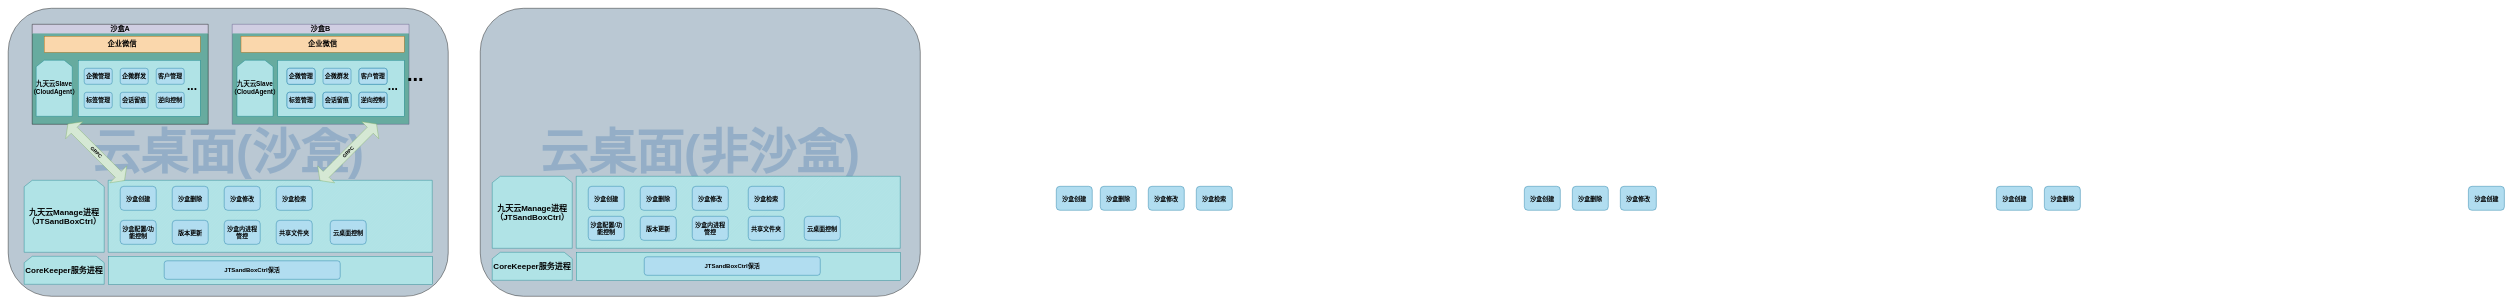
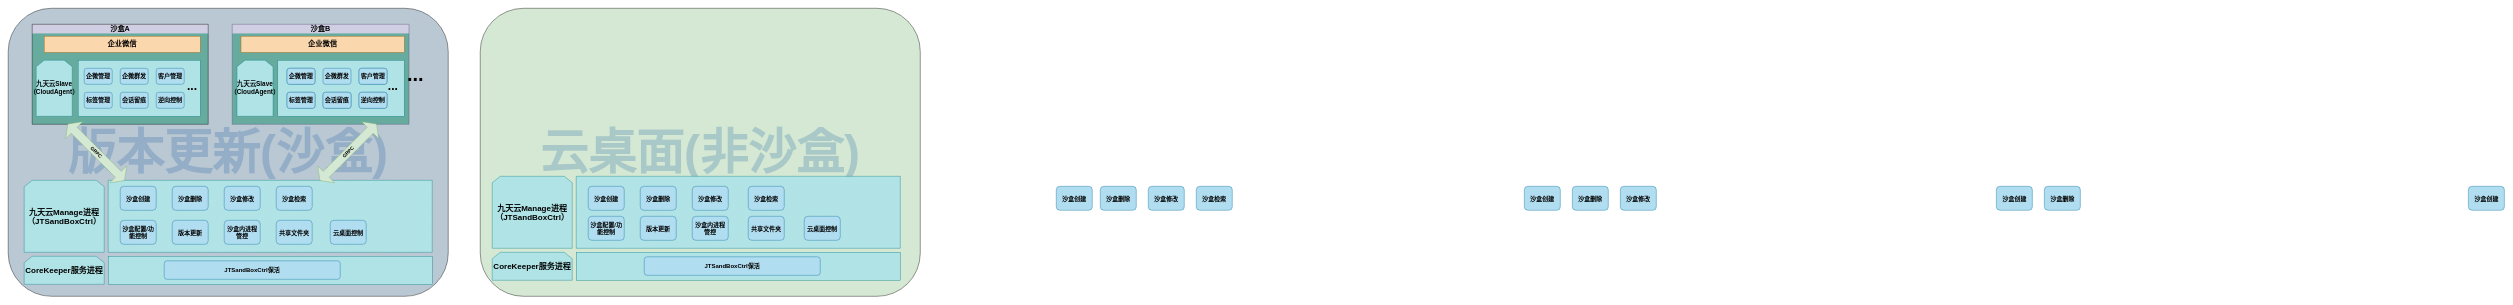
- <mxCell id="2" value="&lt;h1 style=&quot;font-size: 120px;&quot;&gt;&lt;font&gt;云桌面(沙盒)&lt;/font&gt;&lt;/h1&gt;" style="rounded=1;whiteSpace=wrap;html=1;fillColor=#BAC8D3;strokeColor=default;fontColor=#004C99;labelBackgroundColor=none;textShadow=0;textOpacity=20;fillStyle=solid;" parent="1" vertex="1"><mxGeometry x="20" y="20" width="1100" height="720" as="geometry" /></mxCell>
+ <mxCell id="2" value="&lt;h1 style=&quot;font-size: 120px;&quot;&gt;&lt;font&gt;版本更新(沙盒)&lt;/font&gt;&lt;/h1&gt;" style="rounded=1;whiteSpace=wrap;html=1;fillColor=#BAC8D3;strokeColor=default;fontColor=#004C99;labelBackgroundColor=none;textShadow=0;textOpacity=20;fillStyle=solid;" parent="1" vertex="1"><mxGeometry x="20" y="20" width="1100" height="720" as="geometry" /></mxCell>
- <mxCell id="45" value="&lt;h1 style=&quot;font-size: 120px;&quot;&gt;&lt;font&gt;云桌面(非沙盒)&lt;/font&gt;&lt;/h1&gt;" style="rounded=1;whiteSpace=wrap;html=1;fillColor=#BAC8D3;strokeColor=default;fontColor=#004C99;labelBackgroundColor=none;textShadow=0;textOpacity=20;fillStyle=solid;" vertex="1" parent="1"><mxGeometry x="1200" y="20" width="1100" height="720" as="geometry" /></mxCell>
+ <mxCell id="45" value="&lt;h1 style=&quot;font-size: 120px;&quot;&gt;&lt;font&gt;云桌面(非沙盒)&lt;/font&gt;&lt;/h1&gt;" style="rounded=1;whiteSpace=wrap;html=1;fillColor=#d5e8d4;strokeColor=default;fontColor=#004C99;labelBackgroundColor=none;textShadow=0;textOpacity=20;fillStyle=solid;" vertex="1" parent="1"><mxGeometry x="1200" y="20" width="1100" height="720" as="geometry" /></mxCell>
